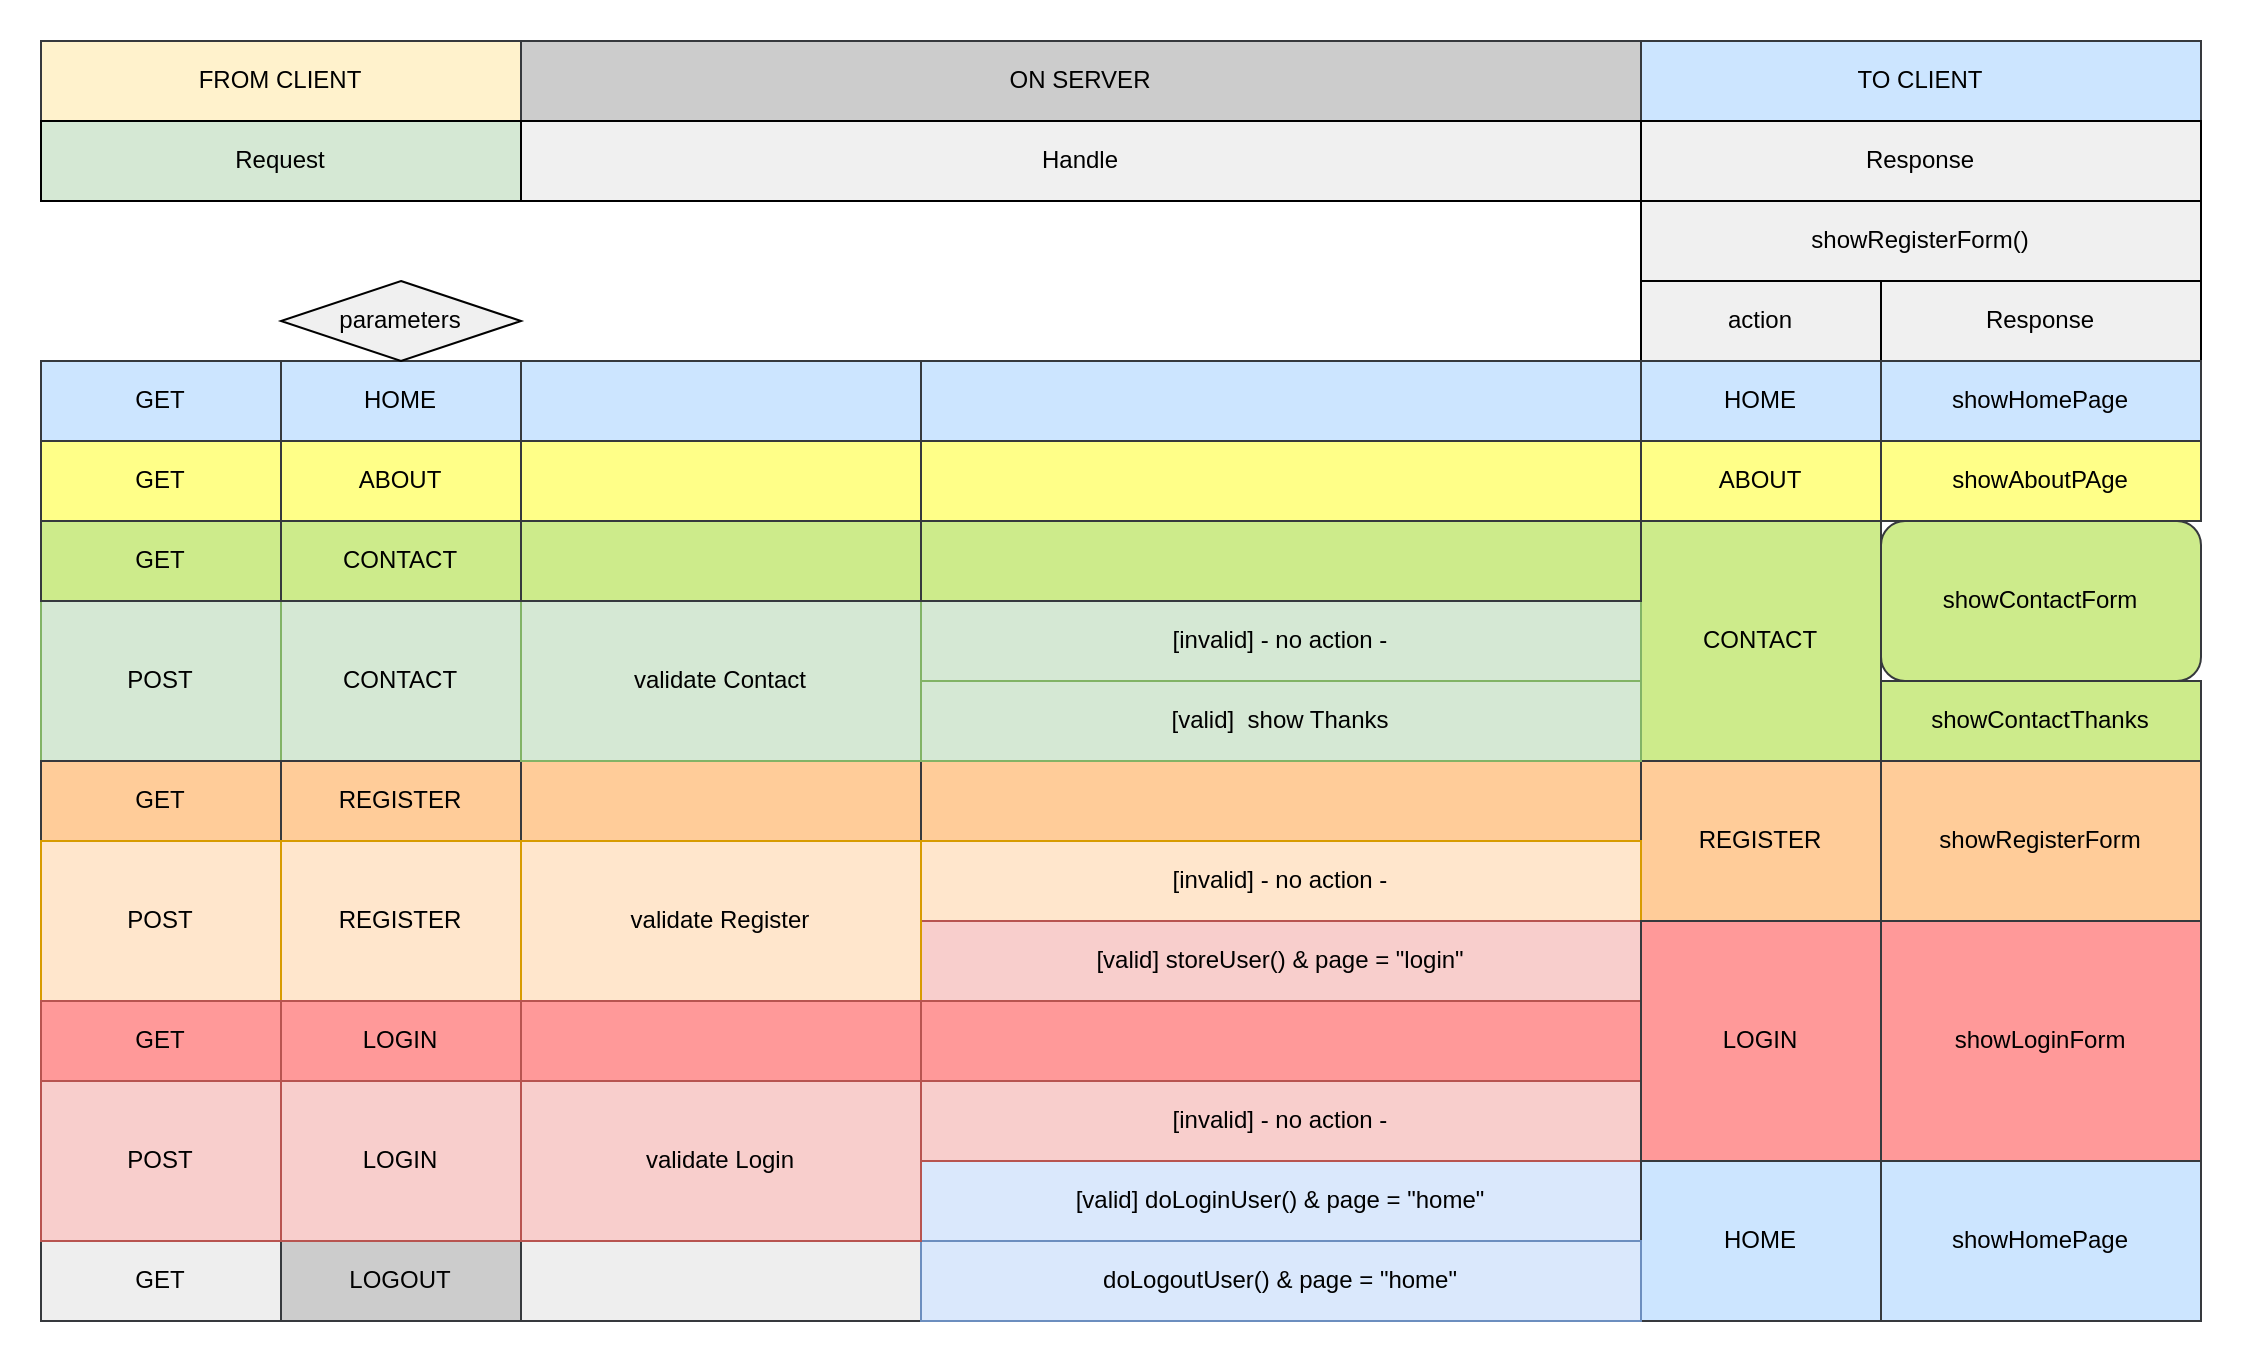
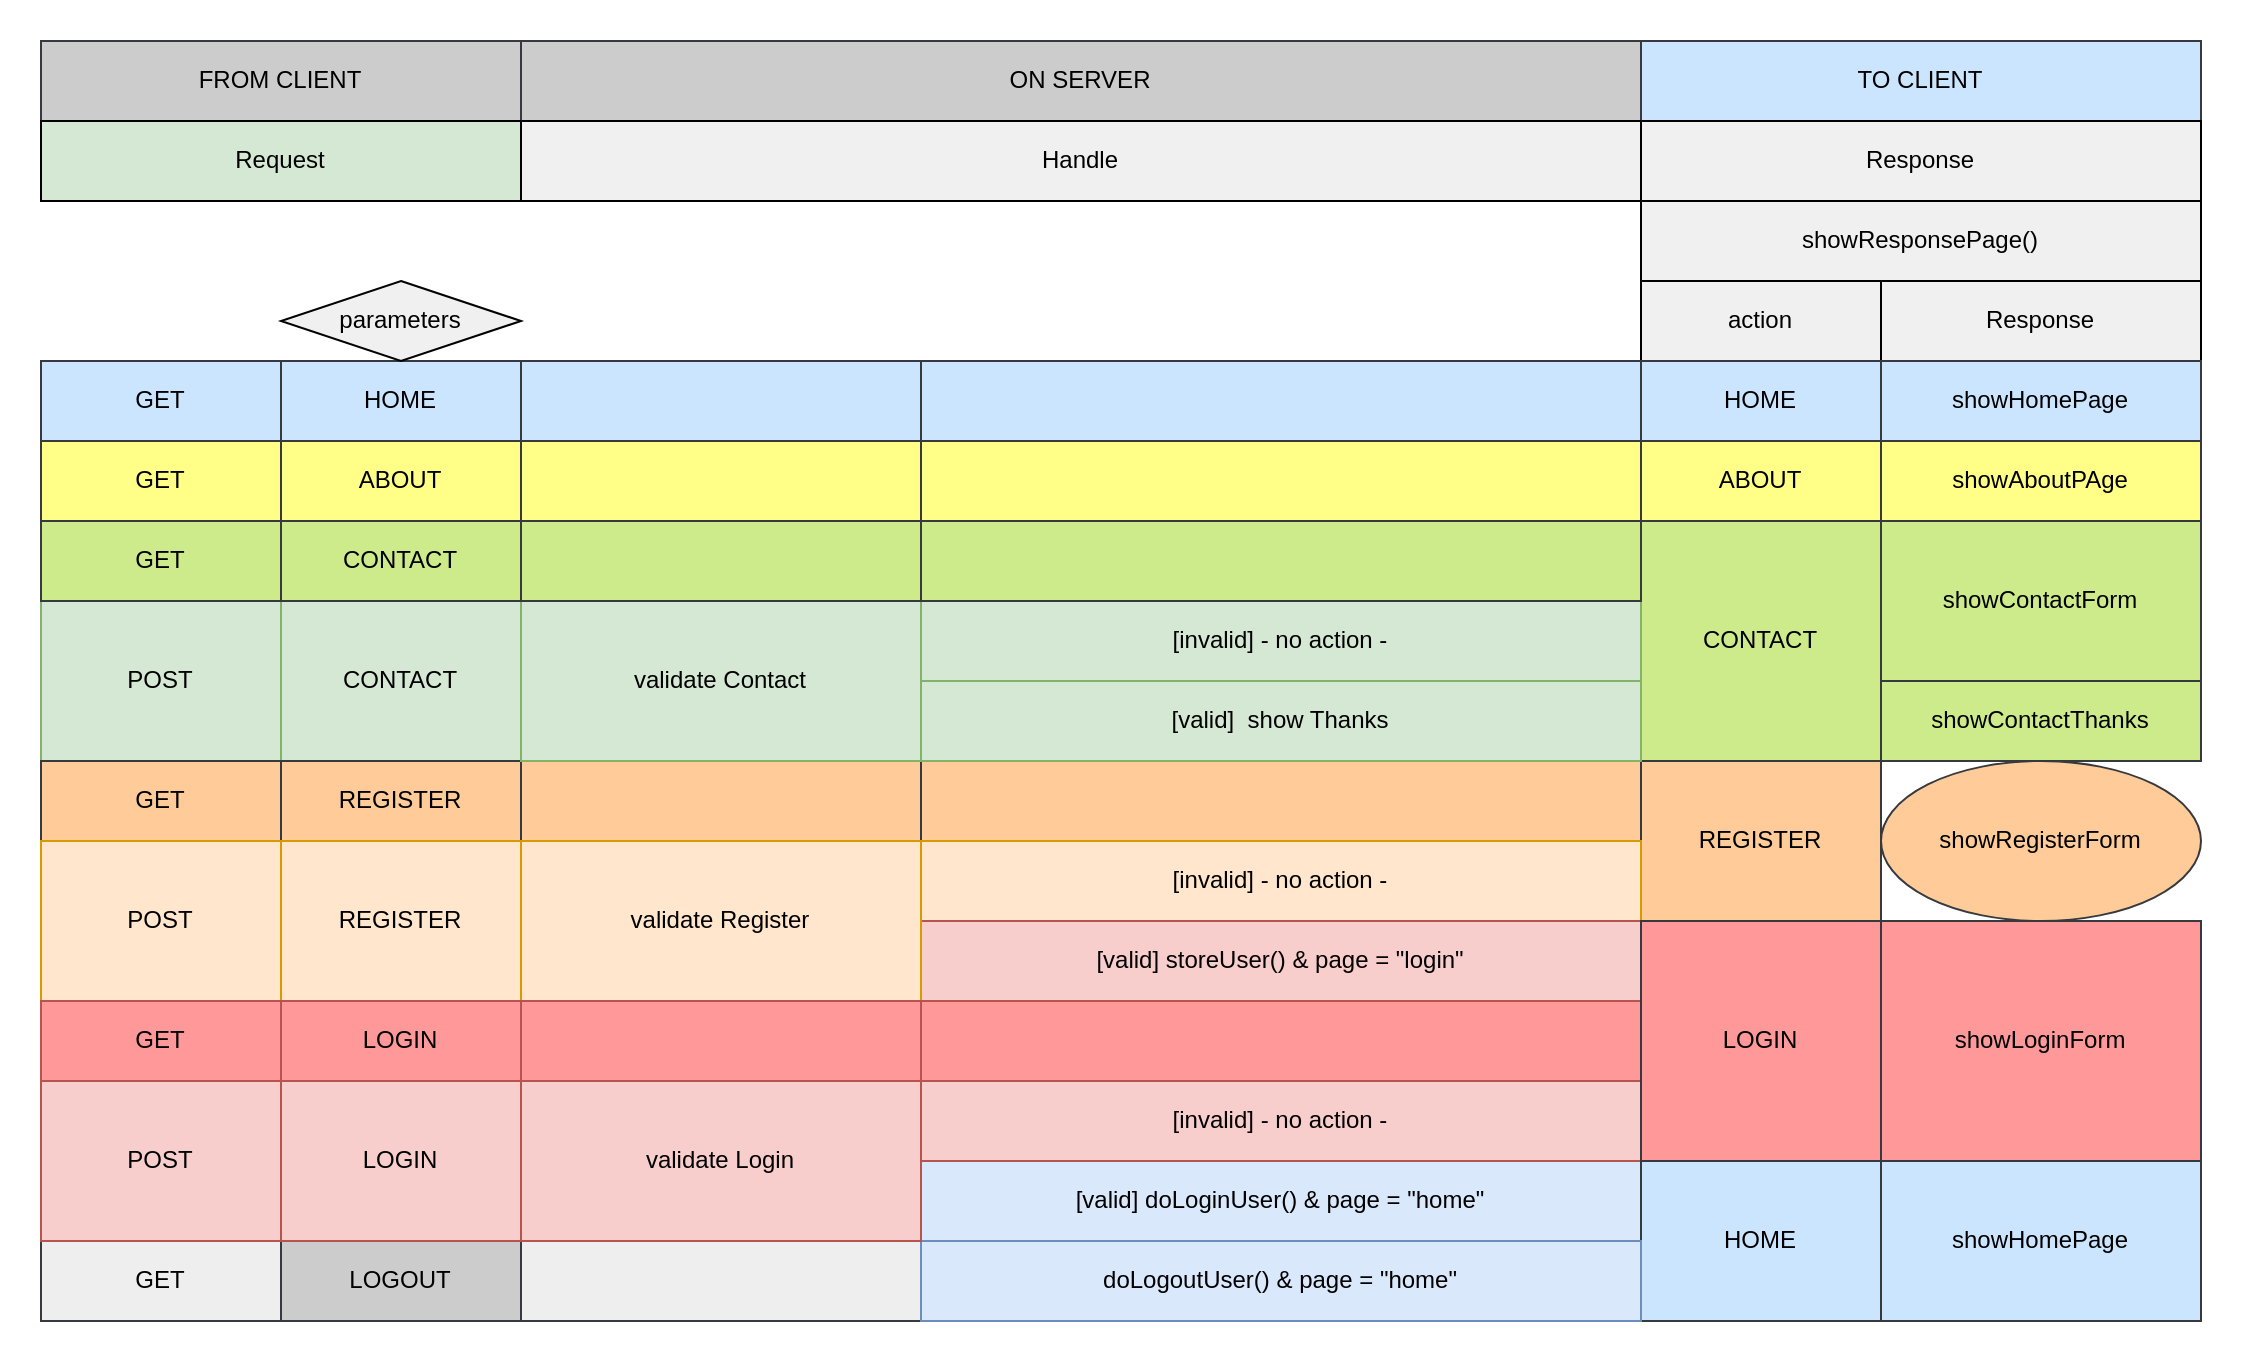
- <mxCell id="2" value="FROM CLIENT" style="whiteSpace=wrap;html=1;fillColor=#fff2cc;strokeColor=#36393d;" vertex="1" parent="1"><mxGeometry x="20" y="20" width="240" height="40" as="geometry" /></mxCell>
+ <mxCell id="2" value="FROM CLIENT" style="whiteSpace=wrap;html=1;fillColor=#CCCCCC;strokeColor=#36393d;" vertex="1" parent="1"><mxGeometry x="20" y="20" width="240" height="40" as="geometry" /></mxCell>
- <mxCell id="14" value="showRegisterForm()" style="whiteSpace=wrap;html=1;fillColor=#F0F0F0;" vertex="1" parent="1"><mxGeometry x="820" y="100" width="280" height="40" as="geometry" /></mxCell>
+ <mxCell id="14" value="showResponsePage()" style="whiteSpace=wrap;html=1;fillColor=#F0F0F0;" vertex="1" parent="1"><mxGeometry x="820" y="100" width="280" height="40" as="geometry" /></mxCell>
- <mxCell id="29" value="showContactForm" style="whiteSpace=wrap;html=1;fillColor=#cdeb8b;strokeColor=#36393d;rounded=1;" vertex="1" parent="1"><mxGeometry x="940" y="260" width="160" height="80" as="geometry" /></mxCell>
+ <mxCell id="29" value="showContactForm" style="whiteSpace=wrap;html=1;fillColor=#cdeb8b;strokeColor=#36393d;" vertex="1" parent="1"><mxGeometry x="940" y="260" width="160" height="80" as="geometry" /></mxCell>
- <mxCell id="41" value="showRegisterForm" style="whiteSpace=wrap;html=1;fillColor=#ffcc99;strokeColor=#36393d;" vertex="1" parent="1"><mxGeometry x="940" y="380" width="160" height="80" as="geometry" /></mxCell>
+ <mxCell id="41" value="showRegisterForm" style="ellipse;whiteSpace=wrap;html=1;fillColor=#ffcc99;strokeColor=#36393d;" vertex="1" parent="1"><mxGeometry x="940" y="380" width="160" height="80" as="geometry" /></mxCell>
